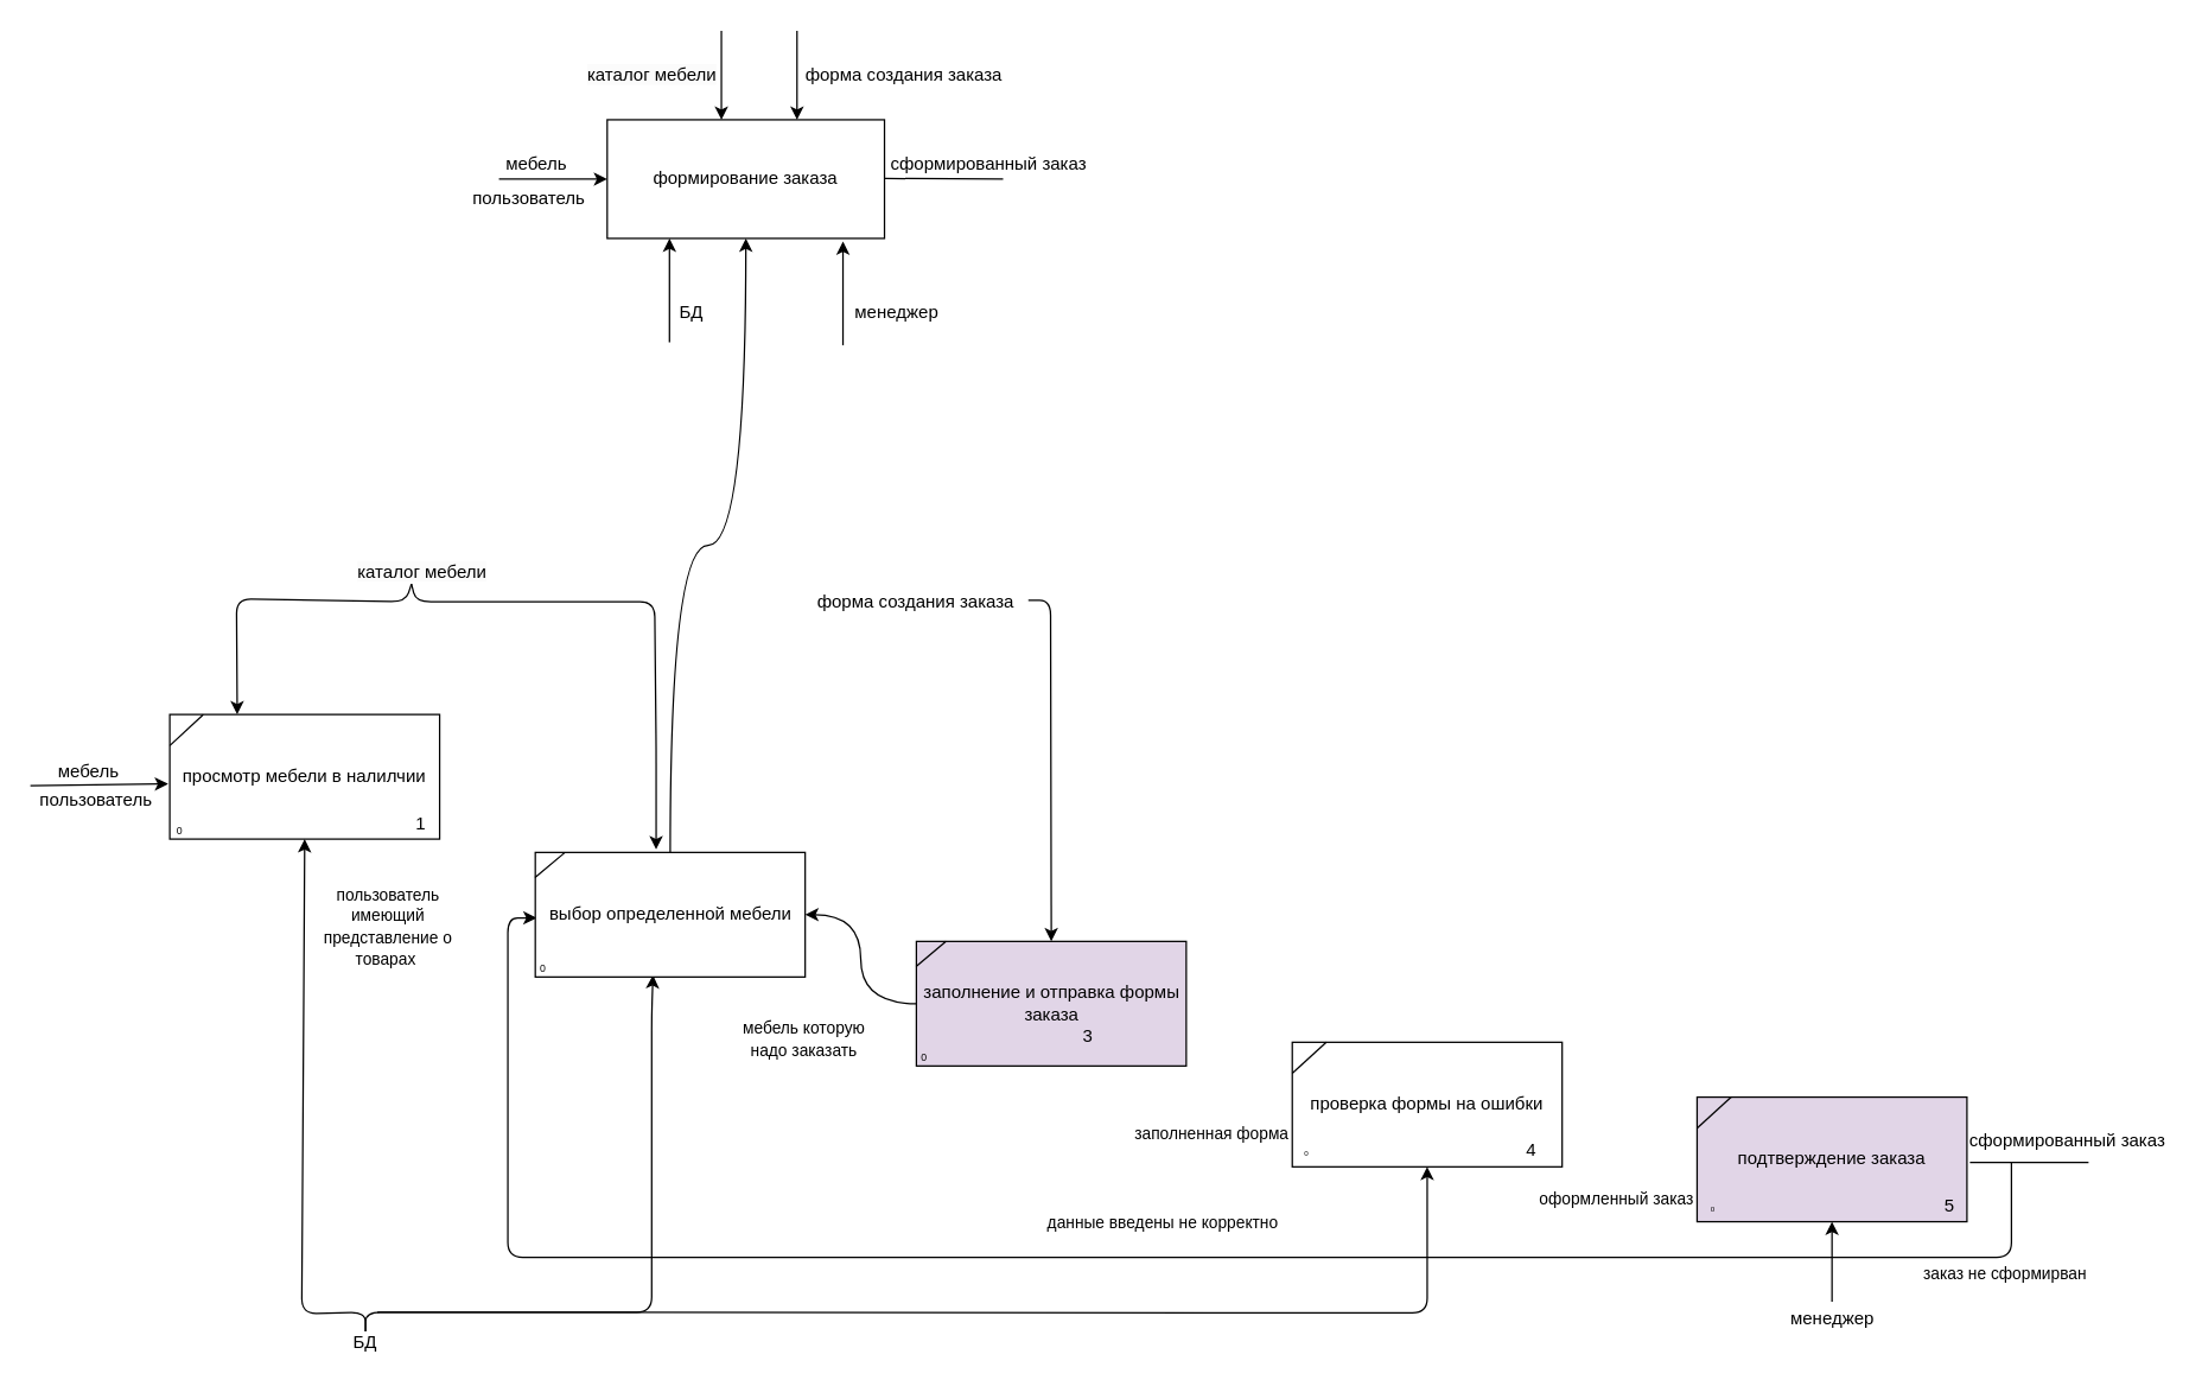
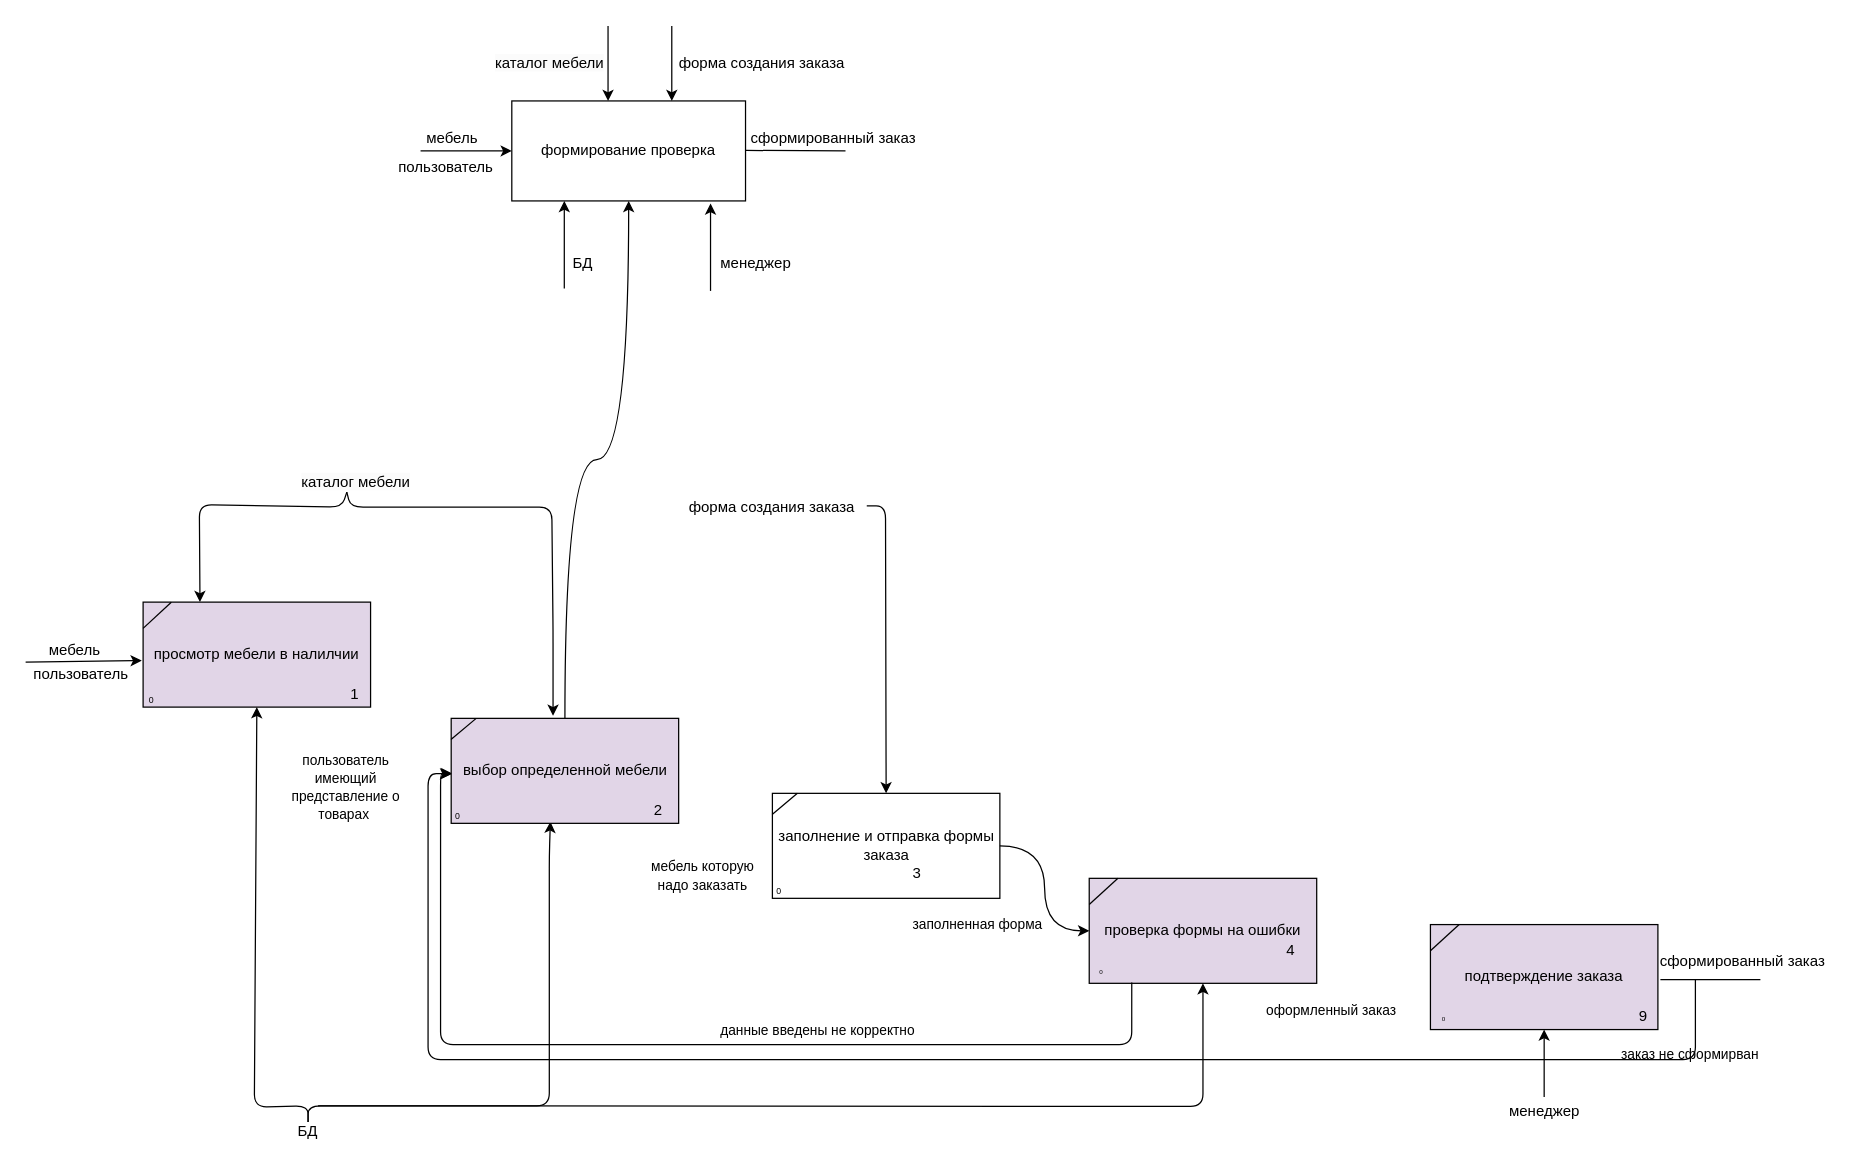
- <mxCell id="2" value="формирование заказа" style="rounded=0;whiteSpace=wrap;html=1;" parent="1" vertex="1"><mxGeometry x="409" y="80" width="187" height="80" as="geometry" /></mxCell>
+ <mxCell id="2" value="формирование проверка" style="rounded=0;whiteSpace=wrap;html=1;" parent="1" vertex="1"><mxGeometry x="409" y="80" width="187" height="80" as="geometry" /></mxCell>
- <mxCell id="23" value="просмотр мебели в налилчии" style="rounded=0;whiteSpace=wrap;html=1;" parent="1" vertex="1"><mxGeometry x="114" y="481" width="182" height="84" as="geometry" /></mxCell>
+ <mxCell id="23" value="просмотр мебели в налилчии" style="rounded=0;whiteSpace=wrap;html=1;fillColor=#e1d5e7;" parent="1" vertex="1"><mxGeometry x="114" y="481" width="182" height="84" as="geometry" /></mxCell>
- <mxCell id="51" value="выбор определенной мебели" style="rounded=0;whiteSpace=wrap;html=1;" parent="50" vertex="1"><mxGeometry x="1.5" width="182" height="84" as="geometry" /></mxCell>
+ <mxCell id="51" value="выбор определенной мебели" style="rounded=0;whiteSpace=wrap;html=1;fillColor=#e1d5e7;" parent="50" vertex="1"><mxGeometry x="1.5" width="182" height="84" as="geometry" /></mxCell>
- <mxCell id="46" value="&lt;font style=&quot;font-size: 11px;&quot;&gt;пользователь имеющий представление о товарах&amp;nbsp;&lt;/font&gt;" style="text;html=1;strokeColor=none;fillColor=none;align=center;verticalAlign=middle;whiteSpace=wrap;rounded=0;" parent="1" vertex="1"><mxGeometry x="203" y="605" width="117" height="37" as="geometry" /></mxCell>
+ <mxCell id="46" value="&lt;font style=&quot;font-size: 11px;&quot;&gt;пользователь имеющий представление о товарах&amp;nbsp;&lt;/font&gt;" style="text;html=1;strokeColor=none;fillColor=none;align=center;verticalAlign=middle;whiteSpace=wrap;rounded=0;" parent="1" vertex="1"><mxGeometry x="218" y="610" width="117" height="37" as="geometry" /></mxCell>
+ <mxCell id="54" value="2" style="text;html=1;strokeColor=none;fillColor=none;align=center;verticalAlign=middle;whiteSpace=wrap;rounded=0;" parent="50" vertex="1"><mxGeometry x="150.5" y="64" width="33" height="20" as="geometry" /></mxCell>
- <mxCell id="61" style="edgeStyle=orthogonalEdgeStyle;rounded=1;orthogonalLoop=1;jettySize=auto;html=1;curved=1;" parent="1" source="56" target="51" edge="1"><mxGeometry relative="1" as="geometry" /></mxCell>
+ <mxCell id="61" style="edgeStyle=orthogonalEdgeStyle;rounded=1;orthogonalLoop=1;jettySize=auto;html=1;curved=1;" parent="1" source="56" target="24" edge="1"><mxGeometry relative="1" as="geometry" /></mxCell>
- <mxCell id="56" value="заполнение и отправка формы заказа" style="rounded=0;whiteSpace=wrap;html=1;fillColor=#e1d5e7;" parent="55" vertex="1"><mxGeometry x="1.5" width="182" height="84" as="geometry" /></mxCell>
+ <mxCell id="56" value="заполнение и отправка формы заказа" style="rounded=0;whiteSpace=wrap;html=1;" parent="55" vertex="1"><mxGeometry x="1.5" width="182" height="84" as="geometry" /></mxCell>
- <mxCell id="47" value="&lt;font style=&quot;font-size: 11px;&quot;&gt;мебель которую надо заказать&lt;/font&gt;" style="text;html=1;strokeColor=none;fillColor=none;align=center;verticalAlign=middle;whiteSpace=wrap;rounded=0;" parent="1" vertex="1"><mxGeometry x="488" y="686" width="108" height="27" as="geometry" /></mxCell>
+ <mxCell id="47" value="&lt;font style=&quot;font-size: 11px;&quot;&gt;мебель которую надо заказать&lt;/font&gt;" style="text;html=1;strokeColor=none;fillColor=none;align=center;verticalAlign=middle;whiteSpace=wrap;rounded=0;" parent="1" vertex="1"><mxGeometry x="508" y="686" width="108" height="27" as="geometry" /></mxCell>
- <mxCell id="24" value="проверка формы на ошибки" style="rounded=0;whiteSpace=wrap;html=1;" parent="1" vertex="1"><mxGeometry x="871" y="702" width="182" height="84" as="geometry" /></mxCell>
+ <mxCell id="24" value="проверка формы на ошибки" style="rounded=0;whiteSpace=wrap;html=1;fillColor=#e1d5e7;" parent="1" vertex="1"><mxGeometry x="871" y="702" width="182" height="84" as="geometry" /></mxCell>
- <mxCell id="64" value="&lt;font style=&quot;font-size: 11px;&quot;&gt;заполненная форма&lt;/font&gt;" style="text;html=1;strokeColor=none;fillColor=none;align=center;verticalAlign=middle;whiteSpace=wrap;rounded=0;" parent="1" vertex="1"><mxGeometry x="763" y="750" width="108" height="27" as="geometry" /></mxCell>
+ <mxCell id="64" value="&lt;font style=&quot;font-size: 11px;&quot;&gt;заполненная форма&lt;/font&gt;" style="text;html=1;strokeColor=none;fillColor=none;align=center;verticalAlign=middle;whiteSpace=wrap;rounded=0;" parent="1" vertex="1"><mxGeometry x="728" y="725" width="108" height="27" as="geometry" /></mxCell>
- <mxCell id="44" value="4" style="text;html=1;strokeColor=none;fillColor=none;align=center;verticalAlign=middle;whiteSpace=wrap;rounded=0;" parent="1" vertex="1"><mxGeometry x="1016" y="765" width="33" height="20" as="geometry" /></mxCell>
+ <mxCell id="44" value="4" style="text;html=1;strokeColor=none;fillColor=none;align=center;verticalAlign=middle;whiteSpace=wrap;rounded=0;" parent="1" vertex="1"><mxGeometry x="1016" y="750" width="33" height="20" as="geometry" /></mxCell>
- <mxCell id="48" value="&lt;font style=&quot;font-size: 11px;&quot;&gt;оформленный заказ&lt;/font&gt;" style="text;html=1;strokeColor=none;fillColor=none;align=center;verticalAlign=middle;whiteSpace=wrap;rounded=0;" parent="1" vertex="1"><mxGeometry x="1036" y="794" width="108" height="27" as="geometry" /></mxCell>
+ <mxCell id="48" value="&lt;font style=&quot;font-size: 11px;&quot;&gt;оформленный заказ&lt;/font&gt;" style="text;html=1;strokeColor=none;fillColor=none;align=center;verticalAlign=middle;whiteSpace=wrap;rounded=0;" parent="1" vertex="1"><mxGeometry x="1011" y="794" width="108" height="27" as="geometry" /></mxCell>
- <mxCell id="45" value="5" style="text;html=1;strokeColor=none;fillColor=none;align=center;verticalAlign=middle;whiteSpace=wrap;rounded=0;" parent="1" vertex="1"><mxGeometry x="1298" y="803" width="33" height="20" as="geometry" /></mxCell>
+ <mxCell id="45" value="9" style="text;html=1;strokeColor=none;fillColor=none;align=center;verticalAlign=middle;whiteSpace=wrap;rounded=0;" parent="1" vertex="1"><mxGeometry x="1298" y="803" width="33" height="20" as="geometry" /></mxCell>
- <mxCell id="63" value="&lt;span style=&quot;font-size: 11px;&quot;&gt;данные введены не корректно&lt;/span&gt;" style="text;html=1;strokeColor=none;fillColor=none;align=center;verticalAlign=middle;whiteSpace=wrap;rounded=0;" parent="1" vertex="1"><mxGeometry x="673" y="809" width="222" height="30" as="geometry" /></mxCell>
+ <mxCell id="63" value="&lt;span style=&quot;font-size: 11px;&quot;&gt;данные введены не корректно&lt;/span&gt;" style="text;html=1;strokeColor=none;fillColor=none;align=center;verticalAlign=middle;whiteSpace=wrap;rounded=0;" parent="1" vertex="1"><mxGeometry x="543" y="809" width="222" height="30" as="geometry" /></mxCell>
+ <mxCell id="62" style="edgeStyle=orthogonalEdgeStyle;rounded=1;orthogonalLoop=1;jettySize=auto;html=1;exitX=0.187;exitY=0.993;exitDx=0;exitDy=0;exitPerimeter=0;entryX=0;entryY=0.529;entryDx=0;entryDy=0;entryPerimeter=0;" parent="1" source="24" edge="1" target="51"><mxGeometry relative="1" as="geometry"><mxPoint x="1366" y="793" as="sourcePoint" /><mxPoint x="357" y="621" as="targetPoint" /><Array as="points"><mxPoint x="905" y="835" /><mxPoint x="352" y="835" /><mxPoint x="352" y="618" /><mxPoint x="360" y="618" /></Array></mxGeometry></mxCell>
- <mxCell id="49" value="&lt;font style=&quot;font-size: 11px;&quot;&gt;заказ не сформирван&lt;/font&gt;" style="text;html=1;strokeColor=none;fillColor=none;align=center;verticalAlign=middle;whiteSpace=wrap;rounded=0;" parent="1" vertex="1"><mxGeometry x="1260" y="847" width="184" height="22" as="geometry" /></mxCell>
+ <mxCell id="49" value="&lt;font style=&quot;font-size: 11px;&quot;&gt;заказ не сформирван&lt;/font&gt;" style="text;html=1;strokeColor=none;fillColor=none;align=center;verticalAlign=middle;whiteSpace=wrap;rounded=0;" parent="1" vertex="1"><mxGeometry x="1260" y="832" width="184" height="22" as="geometry" /></mxCell>
